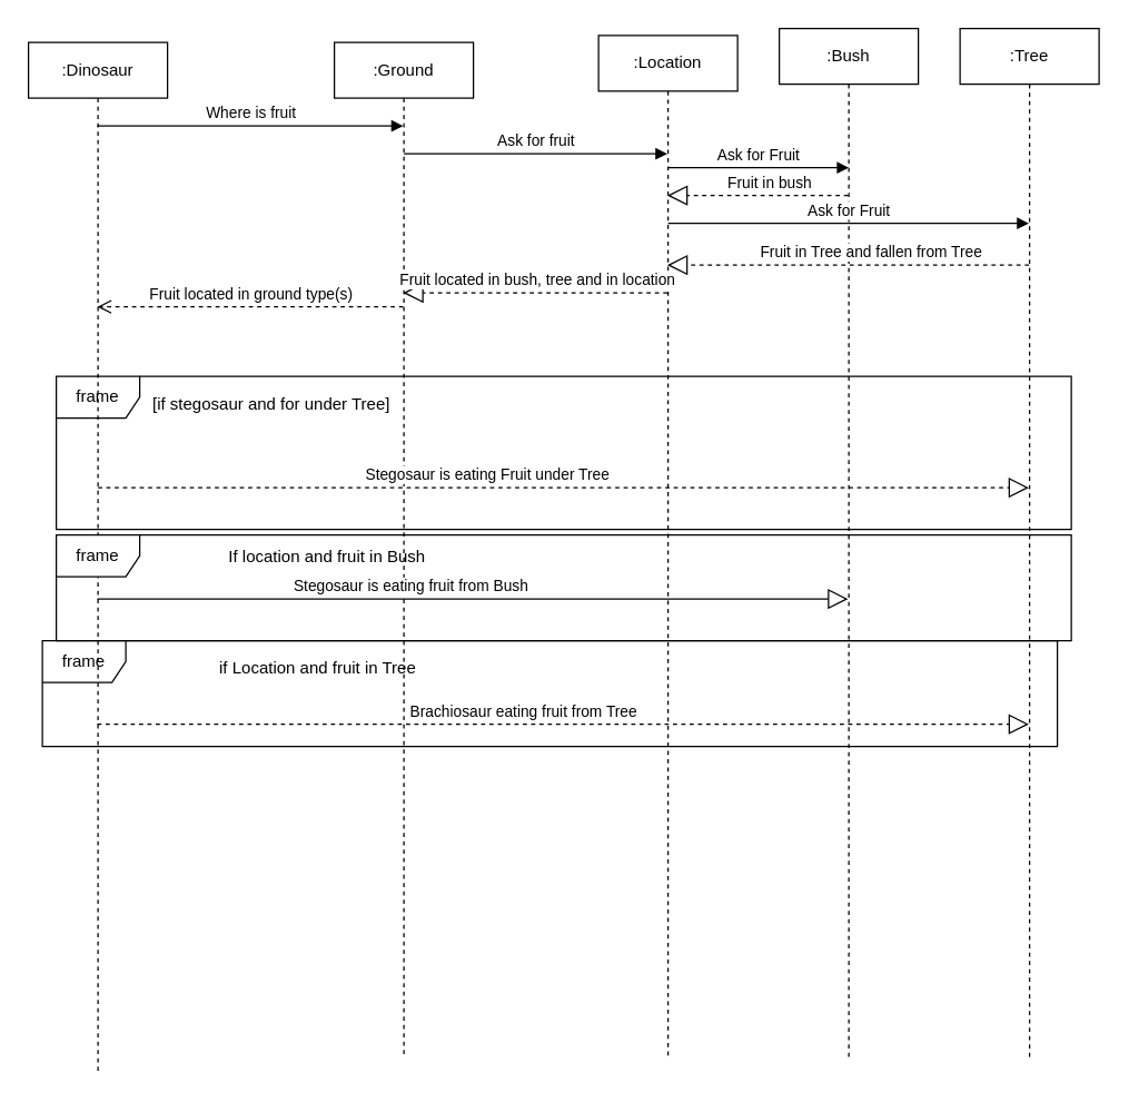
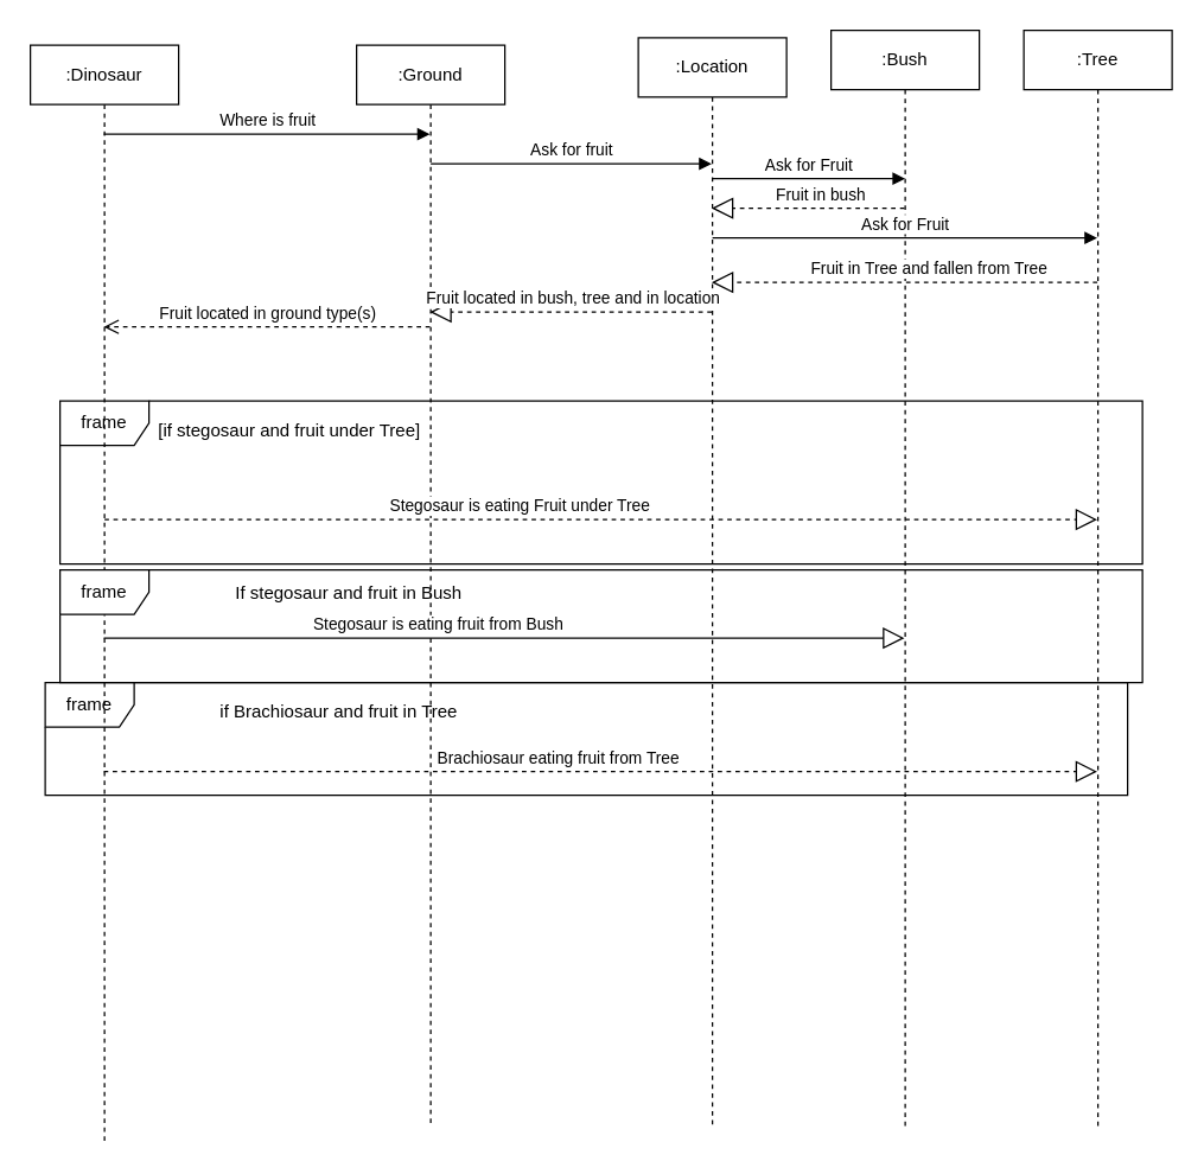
- <mxCell id="9" value="[if stegosaur and for under Tree]" style="text;html=1;strokeColor=none;fillColor=none;align=center;verticalAlign=middle;whiteSpace=wrap;rounded=0;" vertex="1" parent="1"><mxGeometry x="100" y="280" width="190" height="20" as="geometry" /></mxCell>
+ <mxCell id="9" value="[if stegosaur and fruit under Tree]" style="text;html=1;strokeColor=none;fillColor=none;align=center;verticalAlign=middle;whiteSpace=wrap;rounded=0;" vertex="1" parent="1"><mxGeometry x="100" y="280" width="190" height="20" as="geometry" /></mxCell>
- <mxCell id="28" value="If location and fruit in Bush" style="text;html=1;strokeColor=none;fillColor=none;align=center;verticalAlign=middle;whiteSpace=wrap;rounded=0;" vertex="1" parent="1"><mxGeometry x="130" y="390" width="210" height="20" as="geometry" /></mxCell>
+ <mxCell id="28" value="If stegosaur and fruit in Bush" style="text;html=1;strokeColor=none;fillColor=none;align=center;verticalAlign=middle;whiteSpace=wrap;rounded=0;" vertex="1" parent="1"><mxGeometry x="130" y="390" width="210" height="20" as="geometry" /></mxCell>
- <mxCell id="29" value="if Location and fruit in Tree&amp;nbsp;" style="text;html=1;strokeColor=none;fillColor=none;align=center;verticalAlign=middle;whiteSpace=wrap;rounded=0;" vertex="1" parent="1"><mxGeometry x="120" y="470" width="220" height="20" as="geometry" /></mxCell>
+ <mxCell id="29" value="if Brachiosaur and fruit in Tree&amp;nbsp;" style="text;html=1;strokeColor=none;fillColor=none;align=center;verticalAlign=middle;whiteSpace=wrap;rounded=0;" vertex="1" parent="1"><mxGeometry x="120" y="470" width="220" height="20" as="geometry" /></mxCell>
